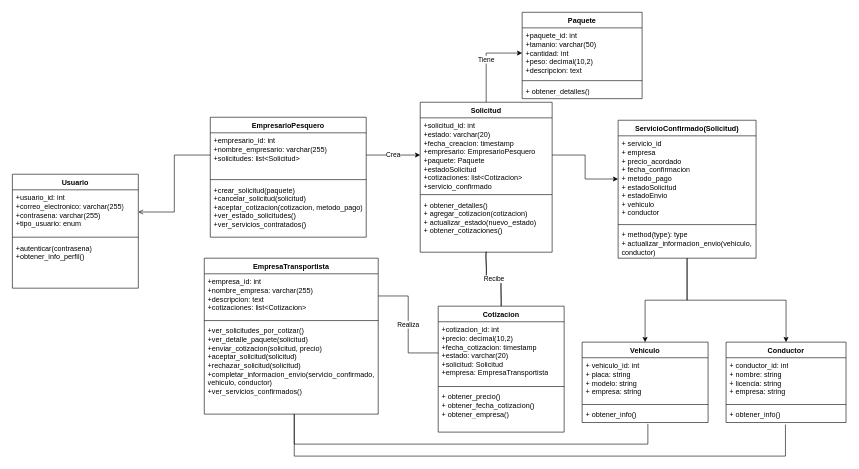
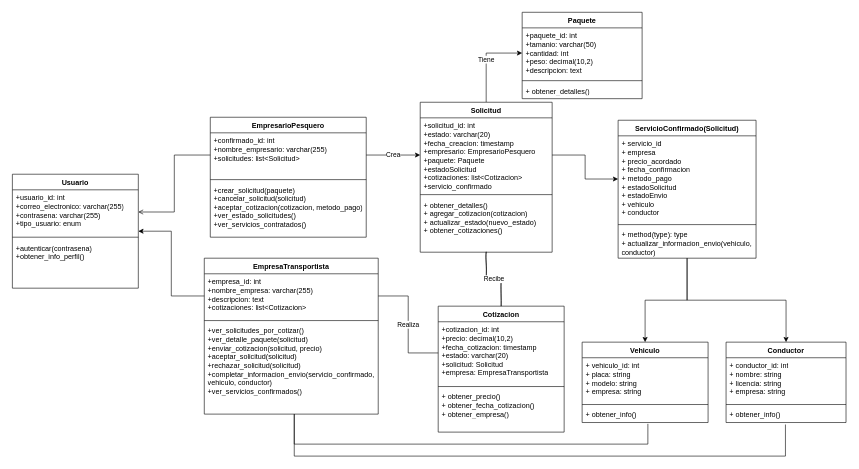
- <mxCell id="7" value=" +empresario_id: int&lt;br/&gt;    +nombre_empresario: varchar(255)&lt;br/&gt;    +solicitudes: list&amp;lt;Solicitud&amp;gt;" style="text;strokeColor=none;fillColor=none;align=left;verticalAlign=top;spacingLeft=4;spacingRight=4;overflow=hidden;rotatable=0;points=[[0,0.5],[1,0.5]];portConstraint=eastwest;whiteSpace=wrap;html=1;" vertex="1" parent="6"><mxGeometry y="26" width="260" height="74" as="geometry" /></mxCell>
+ <mxCell id="7" value=" +confirmado_id: int&lt;br/&gt;    +nombre_empresario: varchar(255)&lt;br/&gt;    +solicitudes: list&amp;lt;Solicitud&amp;gt;" style="text;strokeColor=none;fillColor=none;align=left;verticalAlign=top;spacingLeft=4;spacingRight=4;overflow=hidden;rotatable=0;points=[[0,0.5],[1,0.5]];portConstraint=eastwest;whiteSpace=wrap;html=1;" vertex="1" parent="6"><mxGeometry y="26" width="260" height="74" as="geometry" /></mxCell>
+ <mxCell id="29" style="edgeStyle=orthogonalEdgeStyle;rounded=0;orthogonalLoop=1;jettySize=auto;html=1;entryX=1;entryY=0.5;entryDx=0;entryDy=0;" edge="1" parent="1" source="11" target="2"><mxGeometry relative="1" as="geometry" /></mxCell>
